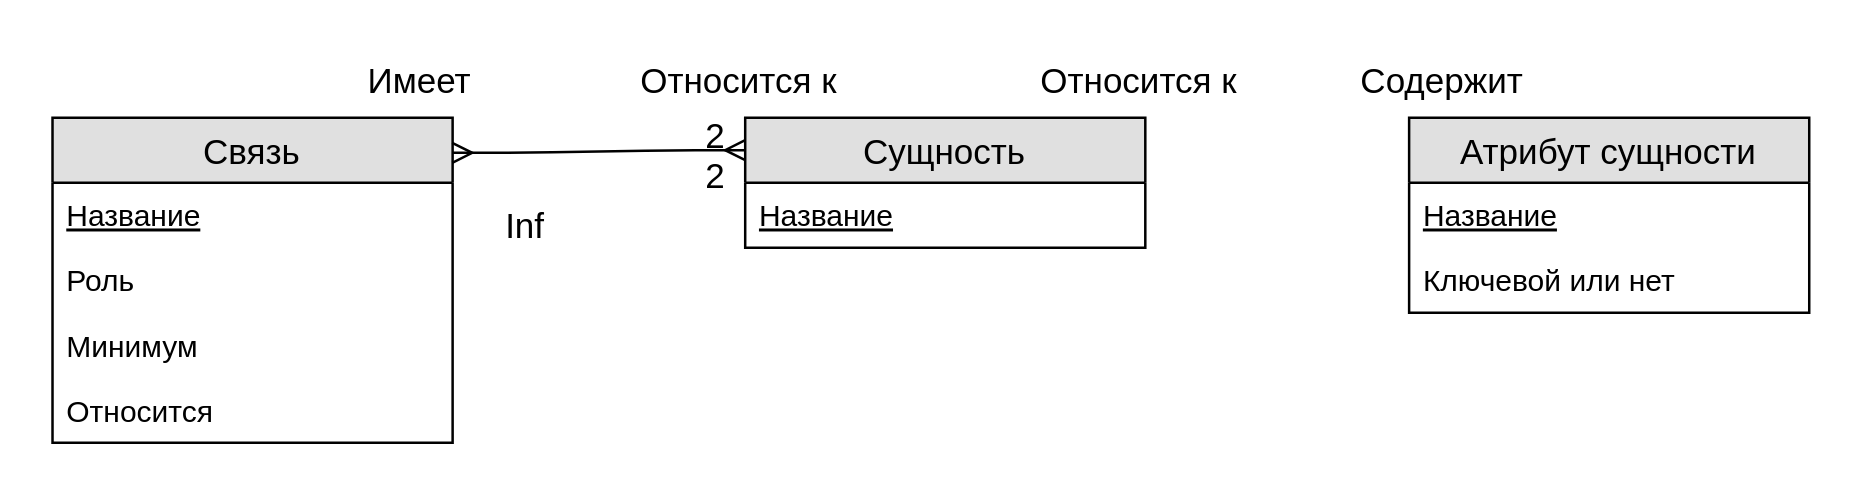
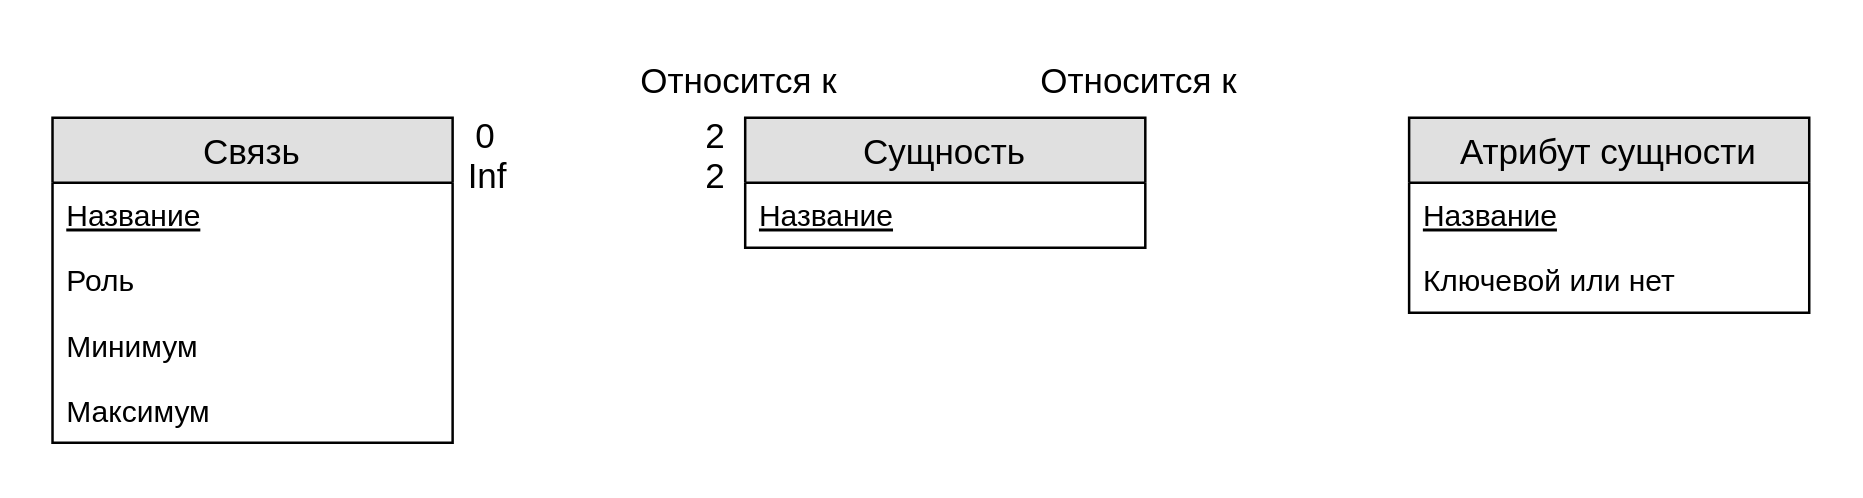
- <mxCell id="20" value="&lt;span style=&quot;font-size: 14px&quot;&gt;Имеет&lt;br&gt;&lt;/span&gt;" style="text;html=1;resizable=0;points=[];autosize=1;align=left;verticalAlign=top;spacingTop=-4;" vertex="1" parent="1"><mxGeometry x="145" y="20.5" width="52" height="14" as="geometry" /></mxCell>
- <mxCell id="12" value="&lt;font style=&quot;font-size: 14px&quot;&gt;Содержит&lt;/font&gt;" style="text;html=1;resizable=0;points=[];autosize=1;align=left;verticalAlign=top;spacingTop=-4;" parent="1" vertex="1"><mxGeometry x="541.5" y="20.5" width="75" height="14" as="geometry" /></mxCell>
+ <mxCell id="18" value="&lt;span style=&quot;font-size: 14px&quot;&gt;0&lt;/span&gt;" style="text;html=1;resizable=0;points=[];autosize=1;align=left;verticalAlign=top;spacingTop=-4;" vertex="1" parent="1"><mxGeometry x="188" y="43" width="18" height="14" as="geometry" /></mxCell>
- <mxCell id="14" value="" style="edgeStyle=entityRelationEdgeStyle;fontSize=12;html=1;endArrow=ERmany;startArrow=ERmany;entryX=0;entryY=0.25;entryDx=0;entryDy=0;exitX=0.999;exitY=0.108;exitDx=0;exitDy=0;exitPerimeter=0;" edge="1" parent="1" source="4" target="2"><mxGeometry width="100" height="100" relative="1" as="geometry"><mxPoint x="215" y="230" as="sourcePoint" /><mxPoint x="315" y="130" as="targetPoint" /></mxGeometry></mxCell>
- <mxCell id="19" value="&lt;font style=&quot;font-size: 14px&quot;&gt;Inf&lt;/font&gt;" style="text;html=1;resizable=0;points=[];autosize=1;align=left;verticalAlign=top;spacingTop=-4;" vertex="1" parent="1"><mxGeometry x="199.5" y="78.5" width="25" height="14" as="geometry" /></mxCell>
+ <mxCell id="19" value="&lt;font style=&quot;font-size: 14px&quot;&gt;Inf&lt;/font&gt;" style="text;html=1;resizable=0;points=[];autosize=1;align=left;verticalAlign=top;spacingTop=-4;" vertex="1" parent="1"><mxGeometry x="184.5" y="58.5" width="25" height="14" as="geometry" /></mxCell>
- <mxCell id="8" value="Относится" style="text;strokeColor=none;fillColor=none;spacingLeft=4;spacingRight=4;overflow=hidden;rotatable=0;points=[[0,0.5],[1,0.5]];portConstraint=eastwest;fontSize=12;" vertex="1" parent="4"><mxGeometry y="104" width="160" height="26" as="geometry" /></mxCell>
+ <mxCell id="8" value="Максимум" style="text;strokeColor=none;fillColor=none;spacingLeft=4;spacingRight=4;overflow=hidden;rotatable=0;points=[[0,0.5],[1,0.5]];portConstraint=eastwest;fontSize=12;" vertex="1" parent="4"><mxGeometry y="104" width="160" height="26" as="geometry" /></mxCell>
